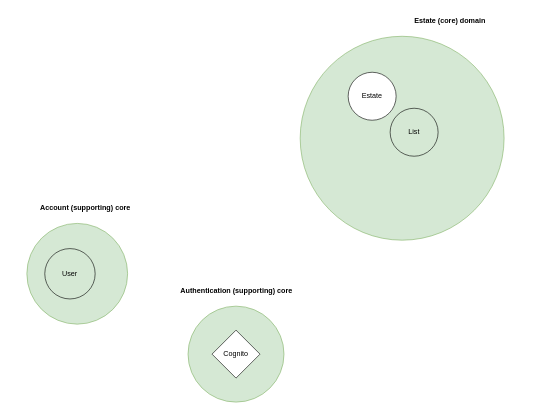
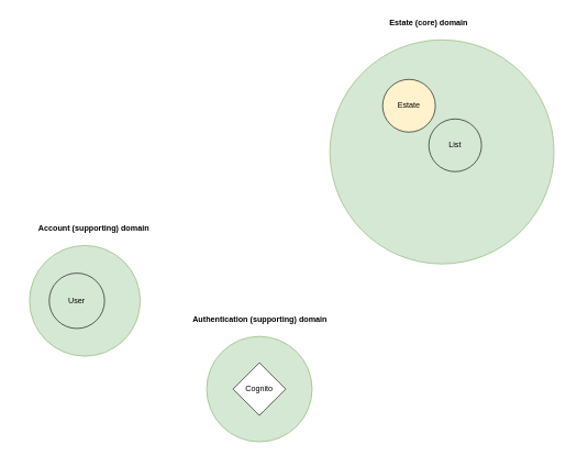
- <mxCell id="16" value="&lt;b&gt;Estate (core) domain&lt;/b&gt;" style="text;html=1;strokeColor=none;fillColor=none;align=center;verticalAlign=middle;whiteSpace=wrap;rounded=0;" vertex="1" parent="1"><mxGeometry x="680" y="20" width="140" height="30" as="geometry" /></mxCell>
+ <mxCell id="16" value="&lt;b&gt;Estate (core) domain&lt;/b&gt;" style="text;html=1;strokeColor=none;fillColor=none;align=center;verticalAlign=middle;whiteSpace=wrap;rounded=0;" vertex="1" parent="1"><mxGeometry x="580" y="20" width="140" height="30" as="geometry" /></mxCell>
- <mxCell id="14" value="Estate" style="ellipse;whiteSpace=wrap;html=1;aspect=fixed;" vertex="1" parent="12"><mxGeometry x="50" y="60" width="80" height="80" as="geometry" /></mxCell>
+ <mxCell id="14" value="Estate" style="ellipse;whiteSpace=wrap;html=1;aspect=fixed;fillColor=#fff2cc;" vertex="1" parent="12"><mxGeometry x="50" y="60" width="80" height="80" as="geometry" /></mxCell>
- <mxCell id="3" value="&lt;b&gt;Account (supporting) core&lt;/b&gt;" style="text;html=1;strokeColor=none;fillColor=none;align=center;verticalAlign=middle;whiteSpace=wrap;rounded=0;" vertex="1" parent="2"><mxGeometry x="13.529" width="216.471" height="31.5" as="geometry" /></mxCell>
+ <mxCell id="3" value="&lt;b&gt;Account (supporting) domain&lt;/b&gt;" style="text;html=1;strokeColor=none;fillColor=none;align=center;verticalAlign=middle;whiteSpace=wrap;rounded=0;" vertex="1" parent="2"><mxGeometry x="13.529" width="216.471" height="31.5" as="geometry" /></mxCell>
- <mxCell id="8" value="&lt;b&gt;Authentication (supporting) core&lt;/b&gt;" style="text;html=1;strokeColor=none;fillColor=none;align=center;verticalAlign=middle;whiteSpace=wrap;rounded=0;" vertex="1" parent="7"><mxGeometry x="4" width="220" height="30" as="geometry" /></mxCell>
+ <mxCell id="8" value="&lt;b&gt;Authentication (supporting) domain&lt;/b&gt;" style="text;html=1;strokeColor=none;fillColor=none;align=center;verticalAlign=middle;whiteSpace=wrap;rounded=0;" vertex="1" parent="7"><mxGeometry x="4" width="220" height="30" as="geometry" /></mxCell>
